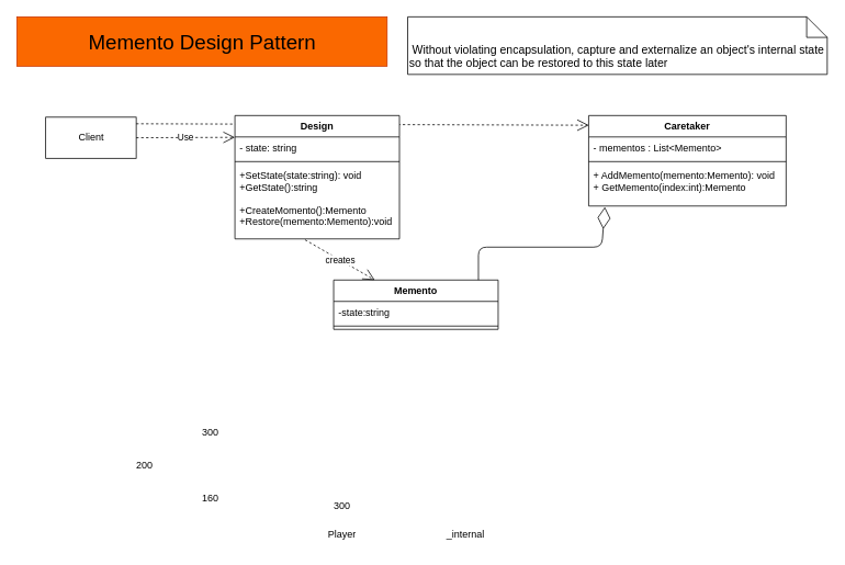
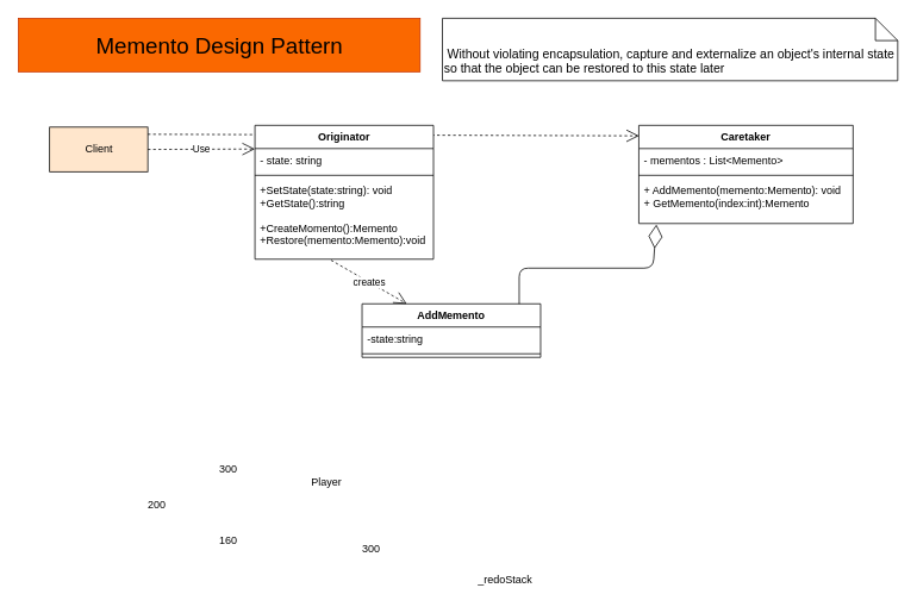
- <mxCell id="16" value="Design" style="swimlane;fontStyle=1;align=center;verticalAlign=top;childLayout=stackLayout;horizontal=1;startSize=26;horizontalStack=0;resizeParent=1;resizeParentMax=0;resizeLast=0;collapsible=1;marginBottom=0;" parent="1" vertex="1"><mxGeometry x="285" y="140" width="200" height="150" as="geometry" /></mxCell>
+ <mxCell id="16" value="Originator" style="swimlane;fontStyle=1;align=center;verticalAlign=top;childLayout=stackLayout;horizontal=1;startSize=26;horizontalStack=0;resizeParent=1;resizeParentMax=0;resizeLast=0;collapsible=1;marginBottom=0;" parent="1" vertex="1"><mxGeometry x="285" y="140" width="200" height="150" as="geometry" /></mxCell>
- <mxCell id="11" value="Client" style="html=1;" parent="1" vertex="1"><mxGeometry x="55" y="142" width="110" height="50" as="geometry" /></mxCell>
+ <mxCell id="11" value="Client" style="html=1;fillColor=#ffe6cc;" parent="1" vertex="1"><mxGeometry x="55" y="142" width="110" height="50" as="geometry" /></mxCell>
- <mxCell id="8" value="Memento" style="swimlane;fontStyle=1;align=center;verticalAlign=top;childLayout=stackLayout;horizontal=1;startSize=26;horizontalStack=0;resizeParent=1;resizeParentMax=0;resizeLast=0;collapsible=1;marginBottom=0;" parent="1" vertex="1"><mxGeometry x="405" y="340" width="200" height="60" as="geometry" /></mxCell>
+ <mxCell id="8" value="AddMemento" style="swimlane;fontStyle=1;align=center;verticalAlign=top;childLayout=stackLayout;horizontal=1;startSize=26;horizontalStack=0;resizeParent=1;resizeParentMax=0;resizeLast=0;collapsible=1;marginBottom=0;" parent="1" vertex="1"><mxGeometry x="405" y="340" width="200" height="60" as="geometry" /></mxCell>
- <mxCell id="20" value="Player" style="text;html=1;align=center;verticalAlign=middle;resizable=0;points=[];autosize=1;strokeColor=none;fillColor=none;" vertex="1" parent="1"><mxGeometry x="385" y="635" width="60" height="30" as="geometry" /></mxCell>
+ <mxCell id="20" value="Player" style="text;html=1;align=center;verticalAlign=middle;resizable=0;points=[];autosize=1;strokeColor=none;fillColor=none;" vertex="1" parent="1"><mxGeometry x="335" y="525" width="60" height="30" as="geometry" /></mxCell>
- <mxCell id="24" value="_internal" style="text;html=1;align=center;verticalAlign=middle;resizable=0;points=[];autosize=1;strokeColor=none;fillColor=none;" vertex="1" parent="1"><mxGeometry x="525" y="635" width="80" height="30" as="geometry" /></mxCell>
+ <mxCell id="24" value="_redoStack" style="text;html=1;align=center;verticalAlign=middle;resizable=0;points=[];autosize=1;strokeColor=none;fillColor=none;" vertex="1" parent="1"><mxGeometry x="525" y="635" width="80" height="30" as="geometry" /></mxCell>
